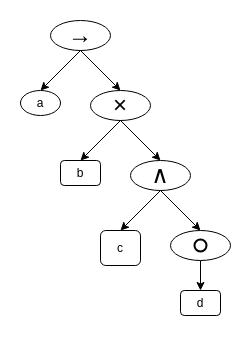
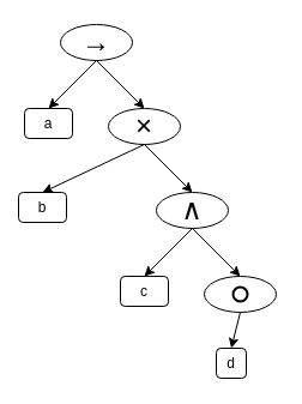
- <mxCell id="5" value="a" style="ellipse;whiteSpace=wrap;html=1;strokeColor=default;align=center;verticalAlign=middle;fontFamily=Helvetica;fontSize=12;fontColor=default;fillColor=default;" vertex="1" parent="1"><mxGeometry x="20" y="90" width="40" height="25" as="geometry" /></mxCell>
+ <mxCell id="5" value="a" style="rounded=1;whiteSpace=wrap;html=1;strokeColor=default;align=center;verticalAlign=middle;fontFamily=Helvetica;fontSize=12;fontColor=default;fillColor=default;" vertex="1" parent="1"><mxGeometry x="20" y="90" width="40" height="25" as="geometry" /></mxCell>
- <mxCell id="10" value="b" style="rounded=1;whiteSpace=wrap;html=1;strokeColor=default;align=center;verticalAlign=middle;fontFamily=Helvetica;fontSize=12;fontColor=default;fillColor=default;" vertex="1" parent="1"><mxGeometry x="60" y="160" width="40" height="25" as="geometry" /></mxCell>
+ <mxCell id="10" value="b" style="rounded=1;whiteSpace=wrap;html=1;strokeColor=default;align=center;verticalAlign=middle;fontFamily=Helvetica;fontSize=12;fontColor=default;fillColor=default;" vertex="1" parent="1"><mxGeometry x="15" y="160" width="40" height="25" as="geometry" /></mxCell>
- <mxCell id="8" value="c" style="rounded=1;whiteSpace=wrap;html=1;strokeColor=default;align=center;verticalAlign=middle;fontFamily=Helvetica;fontSize=12;fontColor=default;fillColor=default;" vertex="1" parent="1"><mxGeometry x="100" y="230" width="40" height="35" as="geometry" /></mxCell>
+ <mxCell id="8" value="c" style="rounded=1;whiteSpace=wrap;html=1;strokeColor=default;align=center;verticalAlign=middle;fontFamily=Helvetica;fontSize=12;fontColor=default;fillColor=default;" vertex="1" parent="1"><mxGeometry x="100" y="230" width="40" height="25" as="geometry" /></mxCell>
- <mxCell id="9" value="d" style="rounded=1;whiteSpace=wrap;html=1;strokeColor=default;align=center;verticalAlign=middle;fontFamily=Helvetica;fontSize=12;fontColor=default;fillColor=default;" vertex="1" parent="1"><mxGeometry x="180" y="290" width="40" height="25" as="geometry" /></mxCell>
+ <mxCell id="9" value="d" style="rounded=1;whiteSpace=wrap;html=1;strokeColor=default;align=center;verticalAlign=middle;fontFamily=Helvetica;fontSize=12;fontColor=default;fillColor=default;" vertex="1" parent="1"><mxGeometry x="180" y="290" width="25" height="25" as="geometry" /></mxCell>
